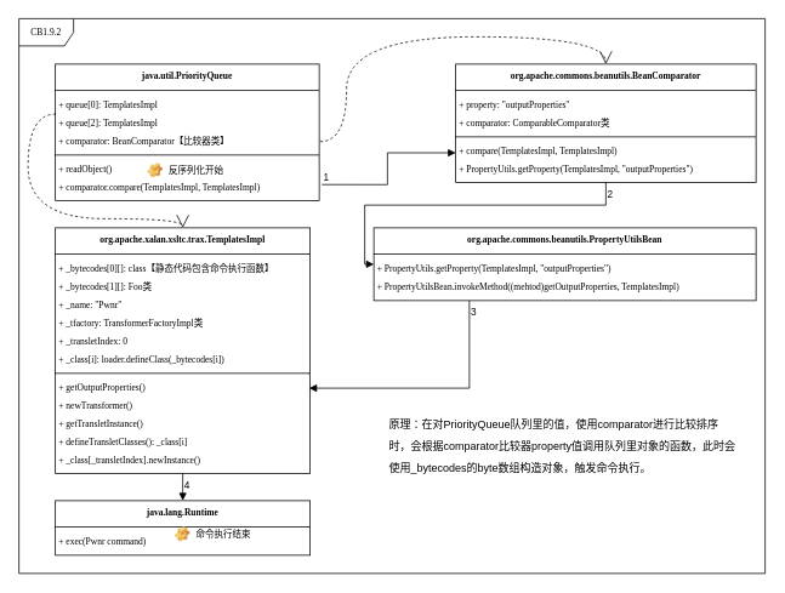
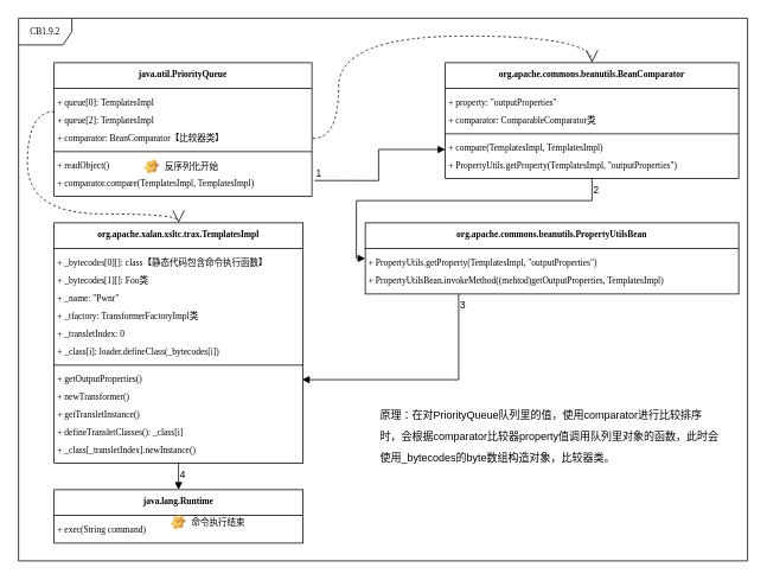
- <mxCell id="11" value="&lt;p style=&quot;line-height: 200%;&quot;&gt;原理：在对PriorityQueue队列里的值，使用comparator进行比较排序时，会根据comparator比较器property值调用队列里对象的函数，此时会使用_bytecodes的byte数组构造对象，触发命令执行。&lt;/p&gt;" style="text;html=1;align=left;verticalAlign=middle;whiteSpace=wrap;rounded=0;" parent="1" vertex="1"><mxGeometry x="425" y="440" width="387.5" height="100" as="geometry" /></mxCell>
+ <mxCell id="11" value="&lt;p style=&quot;line-height: 200%;&quot;&gt;原理：在对PriorityQueue队列里的值，使用comparator进行比较排序时，会根据comparator比较器property值调用队列里对象的函数，此时会使用_bytecodes的byte数组构造对象，比较器类。&lt;/p&gt;" style="text;html=1;align=left;verticalAlign=middle;whiteSpace=wrap;rounded=0;" parent="1" vertex="1"><mxGeometry x="425" y="440" width="387.5" height="100" as="geometry" /></mxCell>
- <mxCell id="7" value="&lt;p style=&quot;text-align: center; margin: 4px 0px 0px; line-height: 200%;&quot;&gt;&lt;b&gt;java.lang.Runtime&lt;/b&gt;&lt;br&gt;&lt;/p&gt;&lt;hr size=&quot;1&quot; style=&quot;border-style: solid; line-height: 200%;&quot;&gt;&lt;div style=&quot;height: 2px; line-height: 200%;&quot;&gt;&lt;p style=&quot;margin: 0px 0px 0px 4px; line-height: 200%;&quot;&gt;+ exec(Pwnr command)&lt;br&gt;&lt;/p&gt;&lt;/div&gt;" style="verticalAlign=top;align=left;overflow=fill;html=1;whiteSpace=wrap;rounded=0;shadow=0;comic=0;strokeColor=default;strokeWidth=1;fontFamily=Verdana;fontSize=10;fontColor=default;labelBackgroundColor=none;fillColor=default;" parent="1" vertex="1"><mxGeometry x="60" y="550" width="280" height="60" as="geometry" /></mxCell>
+ <mxCell id="7" value="&lt;p style=&quot;text-align: center; margin: 4px 0px 0px; line-height: 200%;&quot;&gt;&lt;b&gt;java.lang.Runtime&lt;/b&gt;&lt;br&gt;&lt;/p&gt;&lt;hr size=&quot;1&quot; style=&quot;border-style: solid; line-height: 200%;&quot;&gt;&lt;div style=&quot;height: 2px; line-height: 200%;&quot;&gt;&lt;p style=&quot;margin: 0px 0px 0px 4px; line-height: 200%;&quot;&gt;+ exec(String command)&lt;br&gt;&lt;/p&gt;&lt;/div&gt;" style="verticalAlign=top;align=left;overflow=fill;html=1;whiteSpace=wrap;rounded=0;shadow=0;comic=0;strokeColor=default;strokeWidth=1;fontFamily=Verdana;fontSize=10;fontColor=default;labelBackgroundColor=none;fillColor=default;" parent="1" vertex="1"><mxGeometry x="60" y="550" width="280" height="60" as="geometry" /></mxCell>
